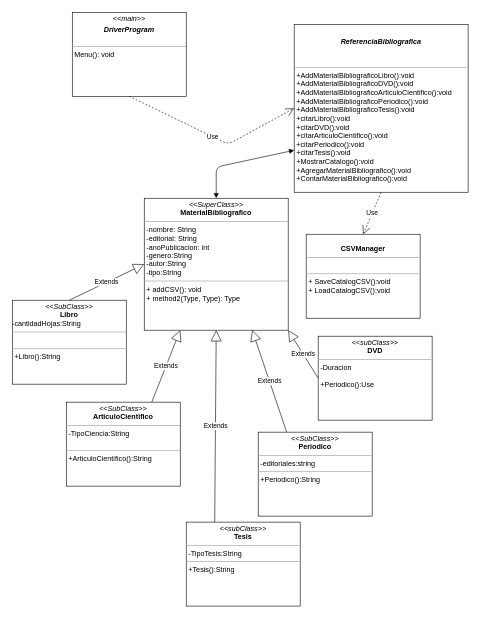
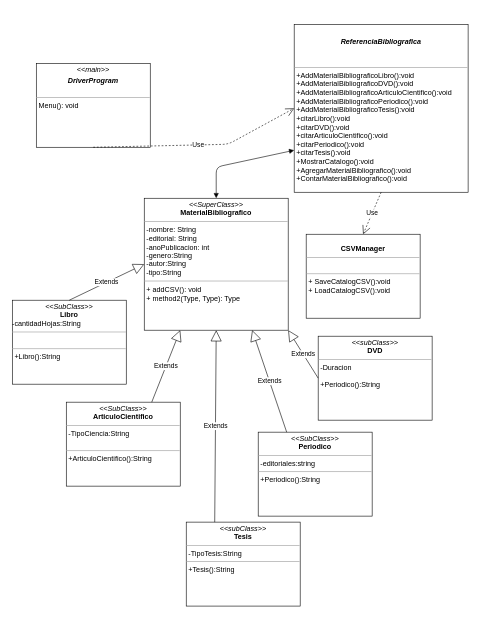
- <mxCell id="2" value="&lt;p style=&quot;margin:0px;margin-top:4px;text-align:center;&quot;&gt;&lt;i&gt;&amp;lt;&amp;lt;main&amp;gt;&amp;gt;&lt;/i&gt;&lt;br&gt;&lt;/p&gt;&lt;p style=&quot;margin:0px;margin-top:4px;text-align:center;&quot;&gt;&lt;b&gt;&lt;i&gt;DriverProgram&lt;/i&gt;&lt;/b&gt;&lt;/p&gt;&lt;p style=&quot;margin:0px;margin-left:4px;&quot;&gt;&lt;br&gt;&lt;/p&gt;&lt;hr size=&quot;1&quot;&gt;&lt;p style=&quot;margin:0px;margin-left:4px;&quot;&gt;Menu(): void&lt;/p&gt;" style="verticalAlign=top;align=left;overflow=fill;fontSize=12;fontFamily=Helvetica;html=1;" parent="1" vertex="1"><mxGeometry x="120" y="20" width="190" height="140" as="geometry" /></mxCell>
+ <mxCell id="2" value="&lt;p style=&quot;margin:0px;margin-top:4px;text-align:center;&quot;&gt;&lt;i&gt;&amp;lt;&amp;lt;main&amp;gt;&amp;gt;&lt;/i&gt;&lt;br&gt;&lt;/p&gt;&lt;p style=&quot;margin:0px;margin-top:4px;text-align:center;&quot;&gt;&lt;b&gt;&lt;i&gt;DriverProgram&lt;/i&gt;&lt;/b&gt;&lt;/p&gt;&lt;p style=&quot;margin:0px;margin-left:4px;&quot;&gt;&lt;br&gt;&lt;/p&gt;&lt;hr size=&quot;1&quot;&gt;&lt;p style=&quot;margin:0px;margin-left:4px;&quot;&gt;Menu(): void&lt;/p&gt;" style="verticalAlign=top;align=left;overflow=fill;fontSize=12;fontFamily=Helvetica;html=1;" parent="1" vertex="1"><mxGeometry x="60" y="105" width="190" height="140" as="geometry" /></mxCell>
- <mxCell id="5" value="&lt;p style=&quot;margin:0px;margin-top:4px;text-align:center;&quot;&gt;&lt;i&gt;&amp;lt;&amp;lt;subClass&amp;gt;&amp;gt;&lt;/i&gt;&lt;br&gt;&lt;b&gt;DVD&lt;/b&gt;&lt;/p&gt;&lt;hr size=&quot;1&quot;&gt;&lt;p style=&quot;margin:0px;margin-left:4px;&quot;&gt;&lt;/p&gt;&lt;p style=&quot;margin:0px;margin-left:4px;&quot;&gt;-Duracion&lt;/p&gt;&lt;p style=&quot;margin:0px;margin-left:4px;&quot;&gt;&lt;br&gt;&lt;/p&gt;&lt;p style=&quot;margin:0px;margin-left:4px;&quot;&gt;+Periodico():Use&lt;/p&gt;" style="verticalAlign=top;align=left;overflow=fill;fontSize=12;fontFamily=Helvetica;html=1;" parent="1" vertex="1"><mxGeometry x="530" y="560" width="190" height="140" as="geometry" /></mxCell>
+ <mxCell id="5" value="&lt;p style=&quot;margin:0px;margin-top:4px;text-align:center;&quot;&gt;&lt;i&gt;&amp;lt;&amp;lt;subClass&amp;gt;&amp;gt;&lt;/i&gt;&lt;br&gt;&lt;b&gt;DVD&lt;/b&gt;&lt;/p&gt;&lt;hr size=&quot;1&quot;&gt;&lt;p style=&quot;margin:0px;margin-left:4px;&quot;&gt;&lt;/p&gt;&lt;p style=&quot;margin:0px;margin-left:4px;&quot;&gt;-Duracion&lt;/p&gt;&lt;p style=&quot;margin:0px;margin-left:4px;&quot;&gt;&lt;br&gt;&lt;/p&gt;&lt;p style=&quot;margin:0px;margin-left:4px;&quot;&gt;+Periodico():String&lt;/p&gt;" style="verticalAlign=top;align=left;overflow=fill;fontSize=12;fontFamily=Helvetica;html=1;" parent="1" vertex="1"><mxGeometry x="530" y="560" width="190" height="140" as="geometry" /></mxCell>
